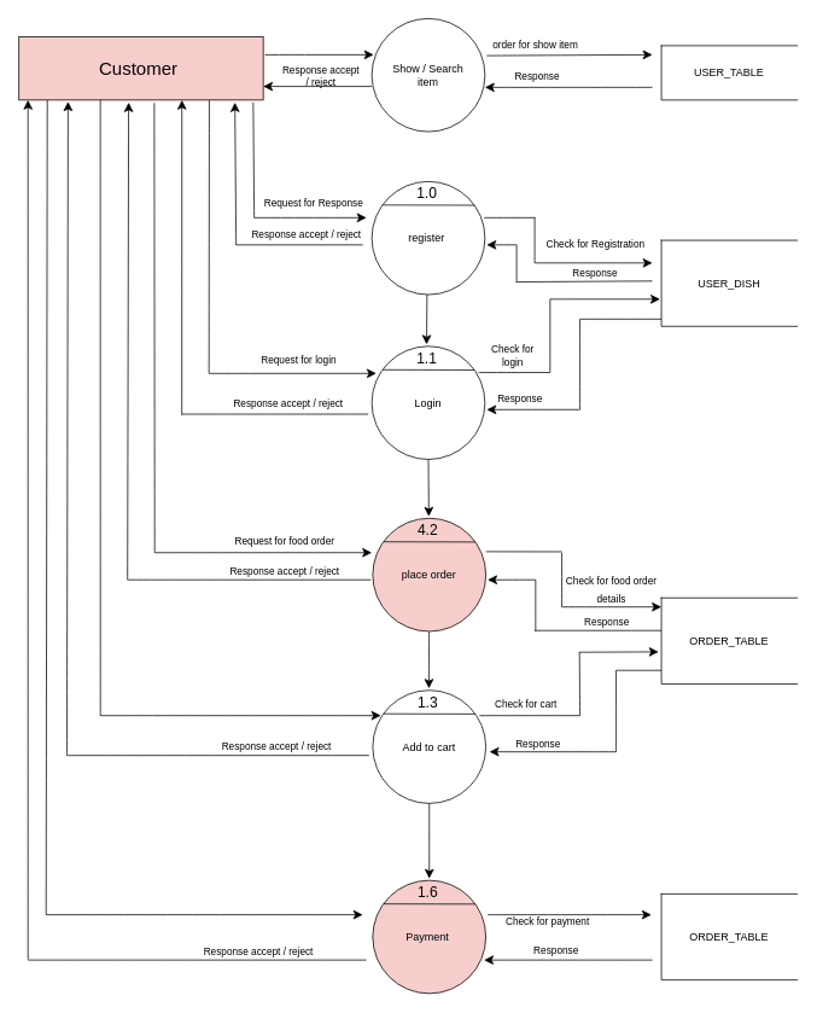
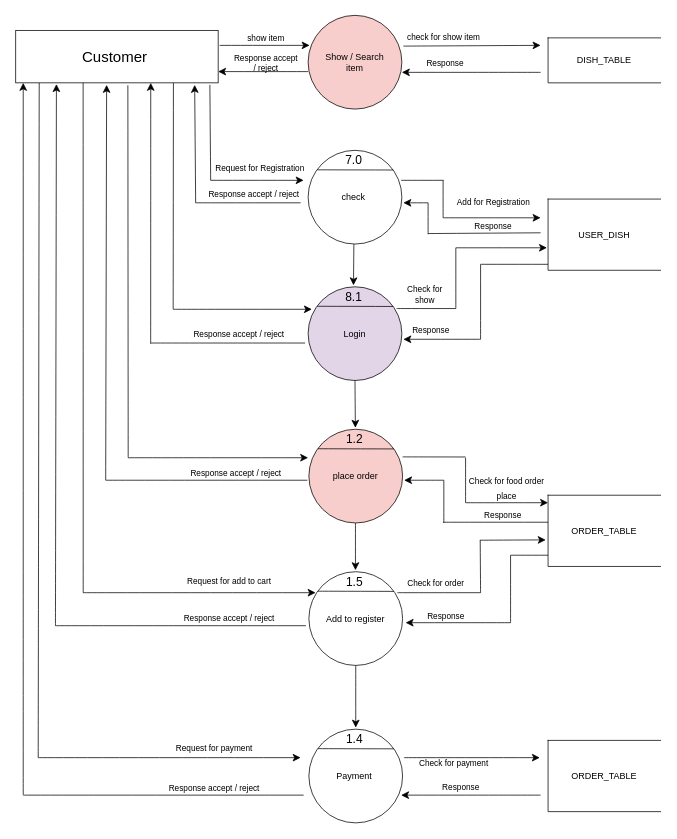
+ <mxCell id="9" value="&lt;font style=&quot;font-size: 11px;&quot;&gt;show item&lt;/font&gt;" style="text;strokeColor=none;align=center;fillColor=none;html=1;verticalAlign=middle;whiteSpace=wrap;rounded=0;fontSize=16;" vertex="1" parent="1"><mxGeometry x="324" y="40" width="60" height="17" as="geometry" /></mxCell>
- <mxCell id="10" value="&lt;font&gt;order for show item&lt;/font&gt;" style="text;strokeColor=none;align=center;fillColor=none;html=1;verticalAlign=middle;whiteSpace=wrap;rounded=0;fontSize=11;" vertex="1" parent="1"><mxGeometry x="541" y="40" width="100" height="17" as="geometry" /></mxCell>
+ <mxCell id="10" value="&lt;font&gt;check for show item&lt;/font&gt;" style="text;strokeColor=none;align=center;fillColor=none;html=1;verticalAlign=middle;whiteSpace=wrap;rounded=0;fontSize=11;" vertex="1" parent="1"><mxGeometry x="541" y="40" width="100" height="17" as="geometry" /></mxCell>
- <mxCell id="2" value="&lt;font style=&quot;font-size: 20px;&quot;&gt;Customer&amp;nbsp;&lt;/font&gt;" style="rounded=0;whiteSpace=wrap;html=1;fillColor=#f8cecc;" vertex="1" parent="1"><mxGeometry x="20" y="40" width="270" height="70" as="geometry" /></mxCell>
+ <mxCell id="2" value="&lt;font style=&quot;font-size: 20px;&quot;&gt;Customer&amp;nbsp;&lt;/font&gt;" style="rounded=0;whiteSpace=wrap;html=1;" vertex="1" parent="1"><mxGeometry x="20" y="40" width="270" height="70" as="geometry" /></mxCell>
- <mxCell id="4" value="USER_TABLE" style="html=1;dashed=0;whiteSpace=wrap;shape=partialRectangle;right=0;" vertex="1" parent="1"><mxGeometry x="730" y="50" width="150" height="60" as="geometry" /></mxCell>
+ <mxCell id="4" value="DISH_TABLE" style="html=1;dashed=0;whiteSpace=wrap;shape=partialRectangle;right=0;" vertex="1" parent="1"><mxGeometry x="730" y="50" width="150" height="60" as="geometry" /></mxCell>
- <mxCell id="3" value="Show / Search&lt;div&gt;item&lt;/div&gt;" style="ellipse;whiteSpace=wrap;html=1;" vertex="1" parent="1"><mxGeometry x="410" y="20" width="125" height="125" as="geometry" /></mxCell>
+ <mxCell id="3" value="Show / Search&lt;div&gt;item&lt;/div&gt;" style="ellipse;whiteSpace=wrap;html=1;fillColor=#f8cecc;" vertex="1" parent="1"><mxGeometry x="410" y="20" width="125" height="125" as="geometry" /></mxCell>
- <mxCell id="15" value="1.0" style="text;strokeColor=none;align=center;fillColor=none;html=1;verticalAlign=middle;whiteSpace=wrap;rounded=0;fontSize=16;" vertex="1" parent="1"><mxGeometry x="440.5" y="198" width="60" height="30" as="geometry" /></mxCell>
+ <mxCell id="15" value="7.0" style="text;strokeColor=none;align=center;fillColor=none;html=1;verticalAlign=middle;whiteSpace=wrap;rounded=0;fontSize=16;" vertex="1" parent="1"><mxGeometry x="440.5" y="198" width="60" height="30" as="geometry" /></mxCell>
- <mxCell id="81" value="&lt;font&gt;Request for Response&amp;nbsp;&lt;/font&gt;" style="text;strokeColor=none;align=center;fillColor=none;html=1;verticalAlign=middle;whiteSpace=wrap;rounded=0;fontSize=11;" vertex="1" parent="1"><mxGeometry x="283" y="216" width="128.63" height="16" as="geometry" /></mxCell>
+ <mxCell id="81" value="&lt;font&gt;Request for Registration&amp;nbsp;&lt;/font&gt;" style="text;strokeColor=none;align=center;fillColor=none;html=1;verticalAlign=middle;whiteSpace=wrap;rounded=0;fontSize=11;" vertex="1" parent="1"><mxGeometry x="283" y="216" width="128.63" height="16" as="geometry" /></mxCell>
- <mxCell id="13" value="register&amp;nbsp;" style="ellipse;whiteSpace=wrap;html=1;" vertex="1" parent="1"><mxGeometry x="410" y="200" width="125" height="125" as="geometry" /></mxCell>
+ <mxCell id="13" value="check&amp;nbsp;" style="ellipse;whiteSpace=wrap;html=1;" vertex="1" parent="1"><mxGeometry x="410" y="200" width="125" height="125" as="geometry" /></mxCell>
- <mxCell id="82" value="&lt;font&gt;Check for Registration&amp;nbsp;&lt;/font&gt;" style="text;strokeColor=none;align=center;fillColor=none;html=1;verticalAlign=middle;whiteSpace=wrap;rounded=0;fontSize=11;" vertex="1" parent="1"><mxGeometry x="598.5" y="260" width="120" height="20" as="geometry" /></mxCell>
+ <mxCell id="82" value="&lt;font&gt;Add for Registration&amp;nbsp;&lt;/font&gt;" style="text;strokeColor=none;align=center;fillColor=none;html=1;verticalAlign=middle;whiteSpace=wrap;rounded=0;fontSize=11;" vertex="1" parent="1"><mxGeometry x="598.5" y="260" width="120" height="20" as="geometry" /></mxCell>
- <mxCell id="86" value="&lt;font&gt;Check for login&lt;/font&gt;" style="text;strokeColor=none;align=center;fillColor=none;html=1;verticalAlign=middle;whiteSpace=wrap;rounded=0;fontSize=11;" vertex="1" parent="1"><mxGeometry x="529" y="384" width="73.5" height="18" as="geometry" /></mxCell>
+ <mxCell id="86" value="&lt;font&gt;Check for show&lt;/font&gt;" style="text;strokeColor=none;align=center;fillColor=none;html=1;verticalAlign=middle;whiteSpace=wrap;rounded=0;fontSize=11;" vertex="1" parent="1"><mxGeometry x="529" y="384" width="73.5" height="18" as="geometry" /></mxCell>
- <mxCell id="28" value="1.1" style="text;strokeColor=none;align=center;fillColor=none;html=1;verticalAlign=middle;whiteSpace=wrap;rounded=0;fontSize=16;" vertex="1" parent="1"><mxGeometry x="440.5" y="380" width="60" height="30" as="geometry" /></mxCell>
+ <mxCell id="28" value="8.1" style="text;strokeColor=none;align=center;fillColor=none;html=1;verticalAlign=middle;whiteSpace=wrap;rounded=0;fontSize=16;" vertex="1" parent="1"><mxGeometry x="440.5" y="380" width="60" height="30" as="geometry" /></mxCell>
- <mxCell id="85" value="&lt;font&gt;Request for login&lt;/font&gt;" style="text;strokeColor=none;align=center;fillColor=none;html=1;verticalAlign=middle;whiteSpace=wrap;rounded=0;fontSize=11;" vertex="1" parent="1"><mxGeometry x="280" y="389" width="99.25" height="16" as="geometry" /></mxCell>
- <mxCell id="27" value="Login" style="ellipse;whiteSpace=wrap;html=1;" vertex="1" parent="1"><mxGeometry x="410" y="382" width="125" height="125" as="geometry" /></mxCell>
+ <mxCell id="27" value="Login" style="ellipse;whiteSpace=wrap;html=1;fillColor=#e1d5e7;" vertex="1" parent="1"><mxGeometry x="410" y="382" width="125" height="125" as="geometry" /></mxCell>
- <mxCell id="42" value="4.2" style="text;strokeColor=none;align=center;fillColor=none;html=1;verticalAlign=middle;whiteSpace=wrap;rounded=0;fontSize=16;" vertex="1" parent="1"><mxGeometry x="441.5" y="570" width="60" height="30" as="geometry" /></mxCell>
+ <mxCell id="42" value="1.2" style="text;strokeColor=none;align=center;fillColor=none;html=1;verticalAlign=middle;whiteSpace=wrap;rounded=0;fontSize=16;" vertex="1" parent="1"><mxGeometry x="441.5" y="570" width="60" height="30" as="geometry" /></mxCell>
- <mxCell id="89" value="&lt;font&gt;Request for food order&lt;/font&gt;" style="text;strokeColor=none;align=center;fillColor=none;html=1;verticalAlign=middle;whiteSpace=wrap;rounded=0;fontSize=11;" vertex="1" parent="1"><mxGeometry x="249.25" y="590" width="130" height="16" as="geometry" /></mxCell>
- <mxCell id="90" value="&lt;font style=&quot;font-size: 11px;&quot;&gt;Check for food order details&lt;/font&gt;" style="text;strokeColor=none;align=center;fillColor=none;html=1;verticalAlign=middle;whiteSpace=wrap;rounded=0;fontSize=16;" vertex="1" parent="1"><mxGeometry x="610" y="640" width="130" height="20" as="geometry" /></mxCell>
+ <mxCell id="90" value="&lt;font style=&quot;font-size: 11px;&quot;&gt;Check for food order place&lt;/font&gt;" style="text;strokeColor=none;align=center;fillColor=none;html=1;verticalAlign=middle;whiteSpace=wrap;rounded=0;fontSize=16;" vertex="1" parent="1"><mxGeometry x="610" y="640" width="130" height="20" as="geometry" /></mxCell>
+ <mxCell id="92" value="&lt;font&gt;Request for add to cart&lt;/font&gt;" style="text;strokeColor=none;align=center;fillColor=none;html=1;verticalAlign=middle;whiteSpace=wrap;rounded=0;fontSize=11;" vertex="1" parent="1"><mxGeometry x="240" y="767" width="130" height="16" as="geometry" /></mxCell>
- <mxCell id="57" value="1.3" style="text;strokeColor=none;align=center;fillColor=none;html=1;verticalAlign=middle;whiteSpace=wrap;rounded=0;fontSize=16;" vertex="1" parent="1"><mxGeometry x="441.5" y="760" width="60" height="30" as="geometry" /></mxCell>
+ <mxCell id="57" value="1.5" style="text;strokeColor=none;align=center;fillColor=none;html=1;verticalAlign=middle;whiteSpace=wrap;rounded=0;fontSize=16;" vertex="1" parent="1"><mxGeometry x="441.5" y="760" width="60" height="30" as="geometry" /></mxCell>
- <mxCell id="93" value="&lt;font style=&quot;font-size: 11px;&quot;&gt;Check for cart&lt;/font&gt;" style="text;strokeColor=none;align=center;fillColor=none;html=1;verticalAlign=middle;whiteSpace=wrap;rounded=0;fontSize=16;" vertex="1" parent="1"><mxGeometry x="525.5" y="766" width="109" height="20" as="geometry" /></mxCell>
+ <mxCell id="93" value="&lt;font style=&quot;font-size: 11px;&quot;&gt;Check for order&lt;/font&gt;" style="text;strokeColor=none;align=center;fillColor=none;html=1;verticalAlign=middle;whiteSpace=wrap;rounded=0;fontSize=16;" vertex="1" parent="1"><mxGeometry x="525.5" y="766" width="109" height="20" as="geometry" /></mxCell>
- <mxCell id="56" value="Add to cart" style="ellipse;whiteSpace=wrap;html=1;" vertex="1" parent="1"><mxGeometry x="411" y="762" width="125" height="125" as="geometry" /></mxCell>
+ <mxCell id="56" value="Add to register" style="ellipse;whiteSpace=wrap;html=1;" vertex="1" parent="1"><mxGeometry x="411" y="762" width="125" height="125" as="geometry" /></mxCell>
- <mxCell id="73" value="1.6" style="text;strokeColor=none;align=center;fillColor=none;html=1;verticalAlign=middle;whiteSpace=wrap;rounded=0;fontSize=16;" vertex="1" parent="1"><mxGeometry x="441.5" y="970" width="60" height="30" as="geometry" /></mxCell>
+ <mxCell id="73" value="1.4" style="text;strokeColor=none;align=center;fillColor=none;html=1;verticalAlign=middle;whiteSpace=wrap;rounded=0;fontSize=16;" vertex="1" parent="1"><mxGeometry x="441.5" y="970" width="60" height="30" as="geometry" /></mxCell>
+ <mxCell id="97" value="&lt;font&gt;Request for payment&lt;/font&gt;" style="text;strokeColor=none;align=center;fillColor=none;html=1;verticalAlign=middle;whiteSpace=wrap;rounded=0;fontSize=11;" vertex="1" parent="1"><mxGeometry x="220" y="989" width="130" height="16" as="geometry" /></mxCell>
- <mxCell id="71" value="Payment&amp;nbsp;" style="ellipse;whiteSpace=wrap;html=1;fillColor=#f8cecc;" vertex="1" parent="1"><mxGeometry x="411" y="972" width="125" height="125" as="geometry" /></mxCell>
+ <mxCell id="71" value="Payment&amp;nbsp;" style="ellipse;whiteSpace=wrap;html=1;" vertex="1" parent="1"><mxGeometry x="411" y="972" width="125" height="125" as="geometry" /></mxCell>
